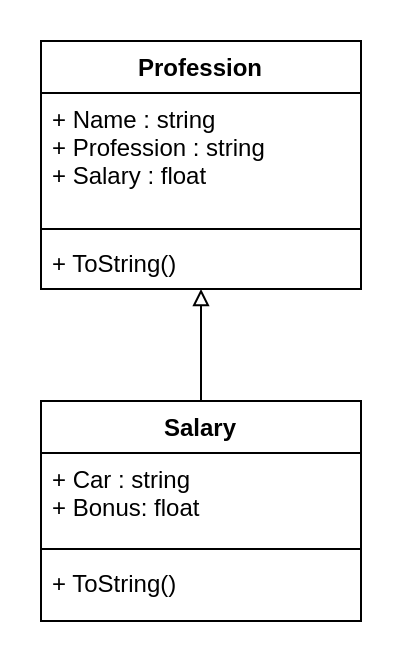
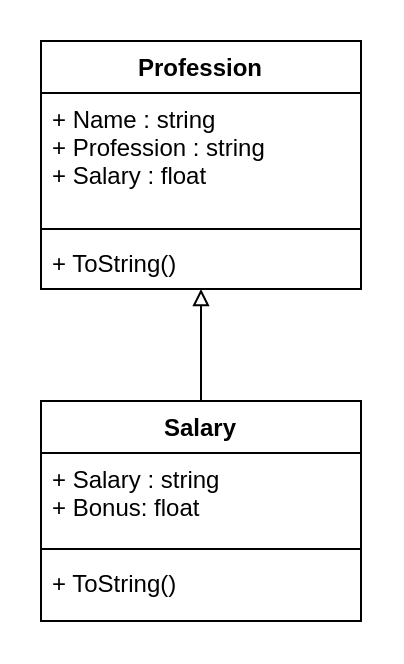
- <mxCell id="8" value="+ Car : string&#10;+ Bonus: float" style="text;strokeColor=none;fillColor=none;align=left;verticalAlign=top;spacingLeft=4;spacingRight=4;overflow=hidden;rotatable=0;points=[[0,0.5],[1,0.5]];portConstraint=eastwest;" vertex="1" parent="7"><mxGeometry y="26" width="160" height="44" as="geometry" /></mxCell>
+ <mxCell id="8" value="+ Salary : string&#10;+ Bonus: float" style="text;strokeColor=none;fillColor=none;align=left;verticalAlign=top;spacingLeft=4;spacingRight=4;overflow=hidden;rotatable=0;points=[[0,0.5],[1,0.5]];portConstraint=eastwest;" vertex="1" parent="7"><mxGeometry y="26" width="160" height="44" as="geometry" /></mxCell>
